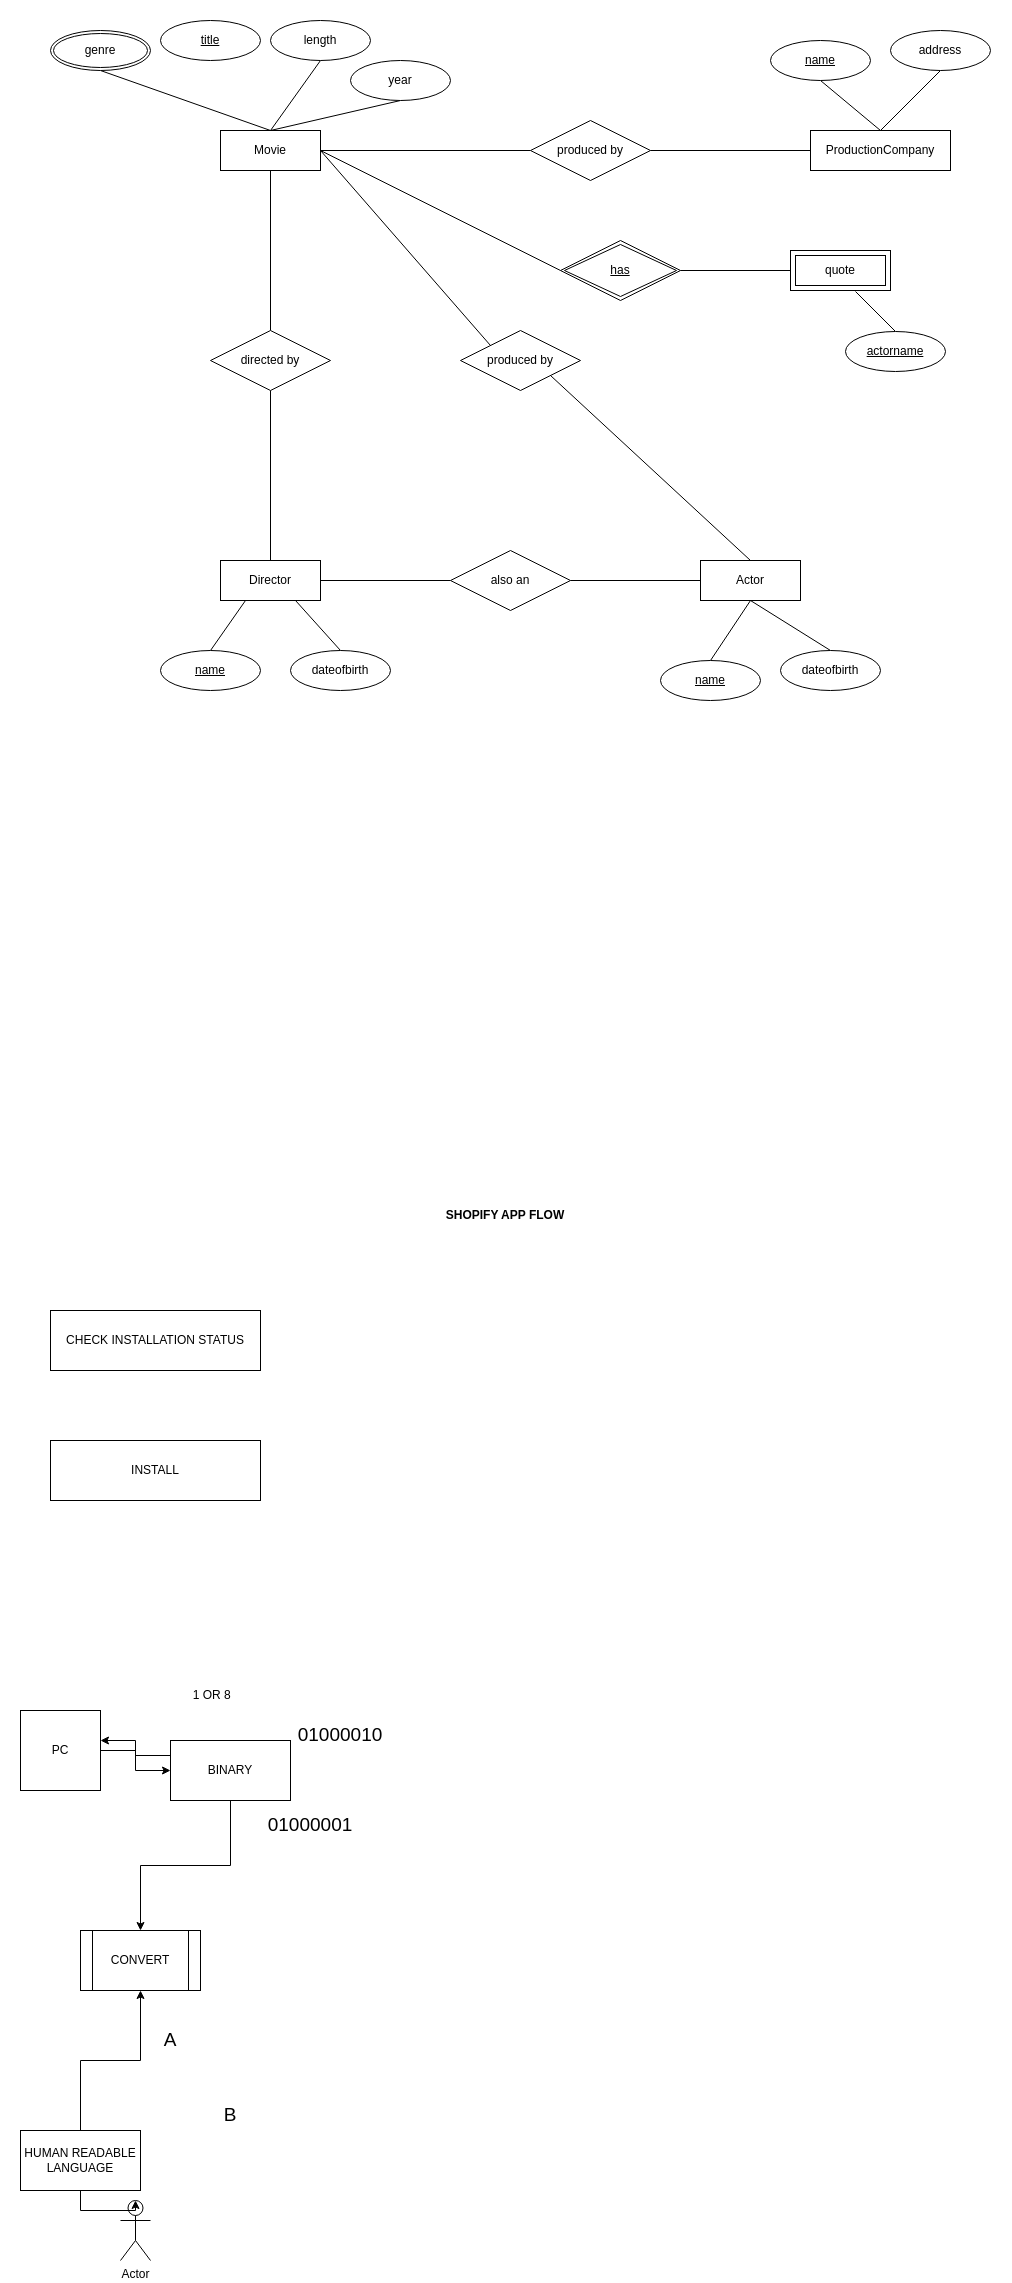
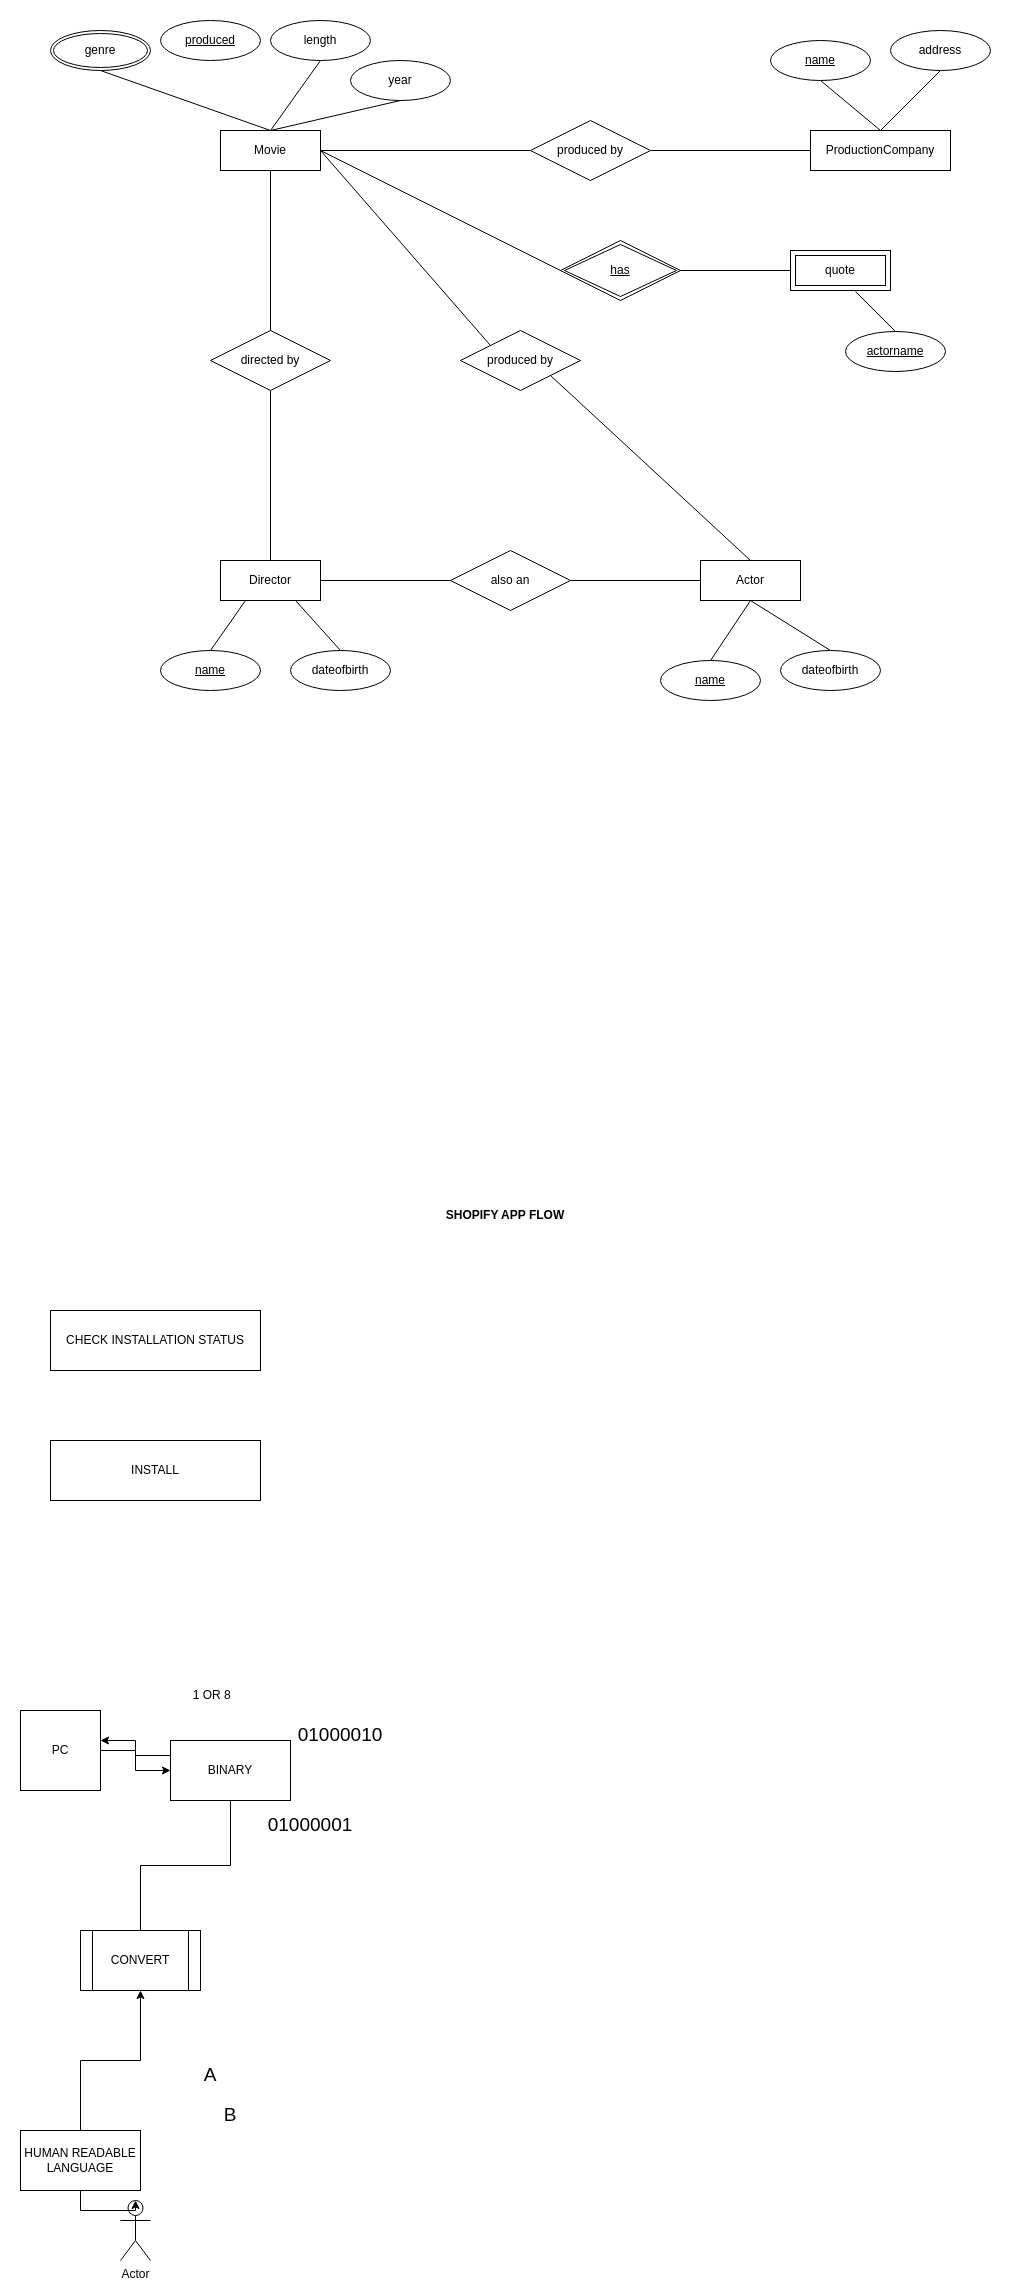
- <mxCell id="20" value="&lt;u&gt;title&lt;/u&gt;" style="ellipse;whiteSpace=wrap;html=1;align=center;" parent="1" vertex="1"><mxGeometry x="160" y="20" width="100" height="40" as="geometry" /></mxCell>
+ <mxCell id="20" value="&lt;u&gt;produced&lt;/u&gt;" style="ellipse;whiteSpace=wrap;html=1;align=center;" parent="1" vertex="1"><mxGeometry x="160" y="20" width="100" height="40" as="geometry" /></mxCell>
- <mxCell id="47" style="edgeStyle=orthogonalEdgeStyle;rounded=0;orthogonalLoop=1;jettySize=auto;html=1;entryX=0.5;entryY=0;entryDx=0;entryDy=0;" parent="1" source="48" target="56" edge="1"><mxGeometry relative="1" as="geometry" /></mxCell>
+ <mxCell id="47" style="edgeStyle=orthogonalEdgeStyle;rounded=0;orthogonalLoop=1;jettySize=auto;html=1;entryX=0.5;entryY=0;entryDx=0;entryDy=0;endArrow=none;" parent="1" source="48" target="56" edge="1"><mxGeometry relative="1" as="geometry" /></mxCell>
- <mxCell id="57" value="A" style="text;html=1;strokeColor=none;fillColor=none;align=center;verticalAlign=middle;whiteSpace=wrap;rounded=0;fontSize=19;" parent="1" vertex="1"><mxGeometry x="140" y="2025" width="60" height="30" as="geometry" /></mxCell>
+ <mxCell id="57" value="A" style="text;html=1;strokeColor=none;fillColor=none;align=center;verticalAlign=middle;whiteSpace=wrap;rounded=0;fontSize=19;" parent="1" vertex="1"><mxGeometry x="180" y="2060" width="60" height="30" as="geometry" /></mxCell>
